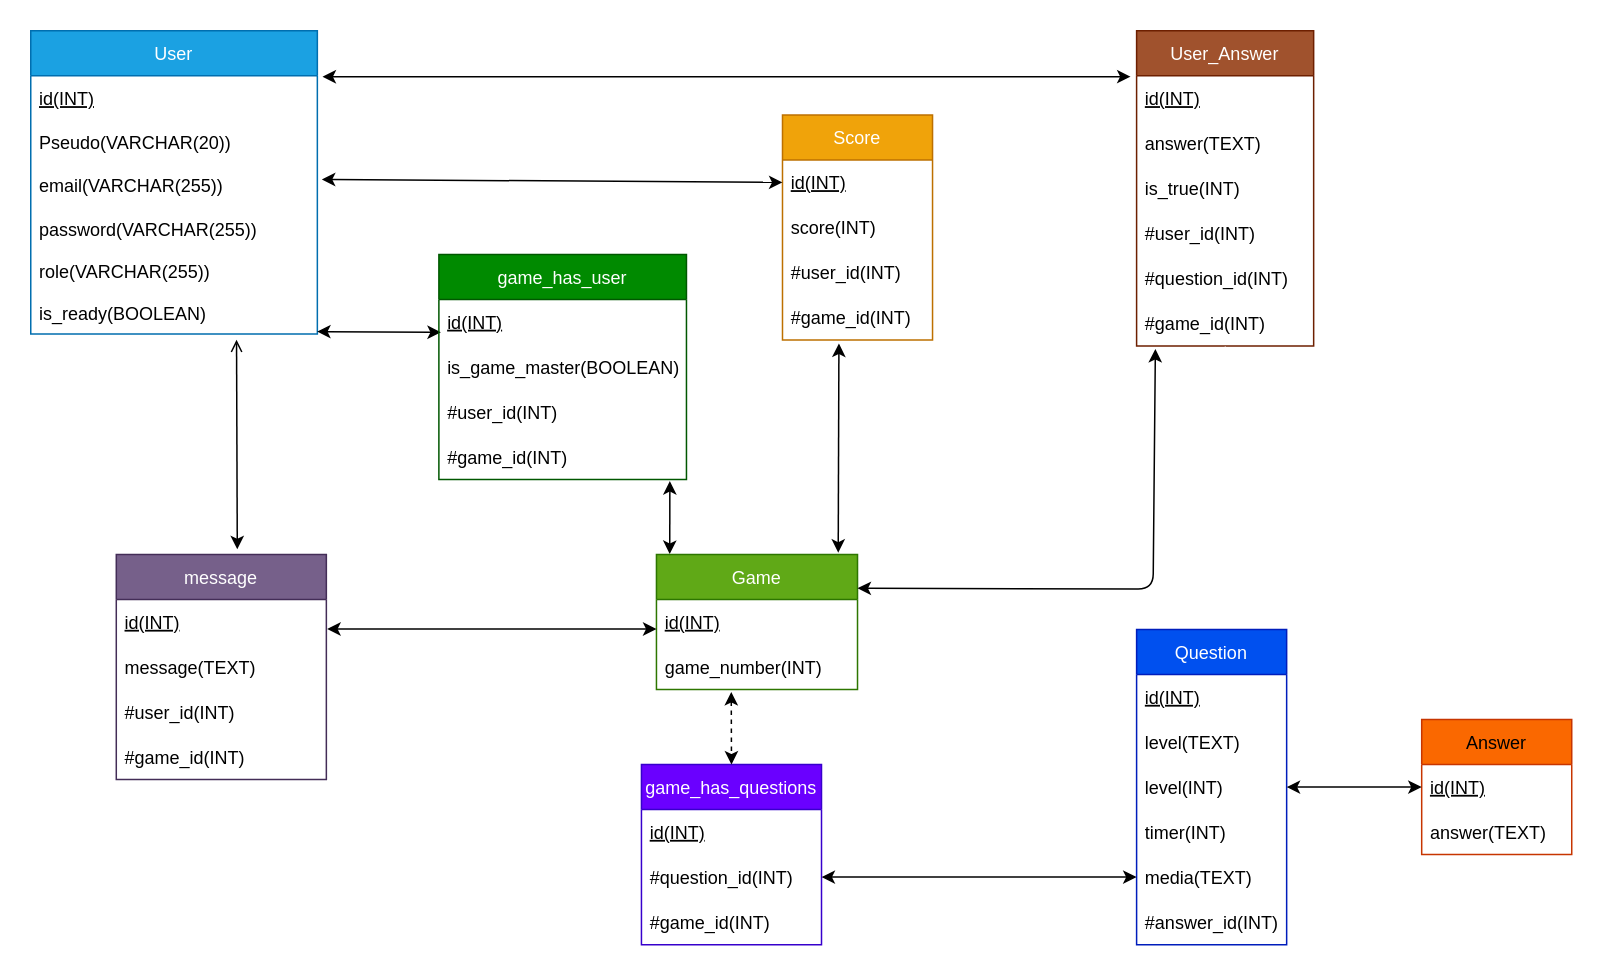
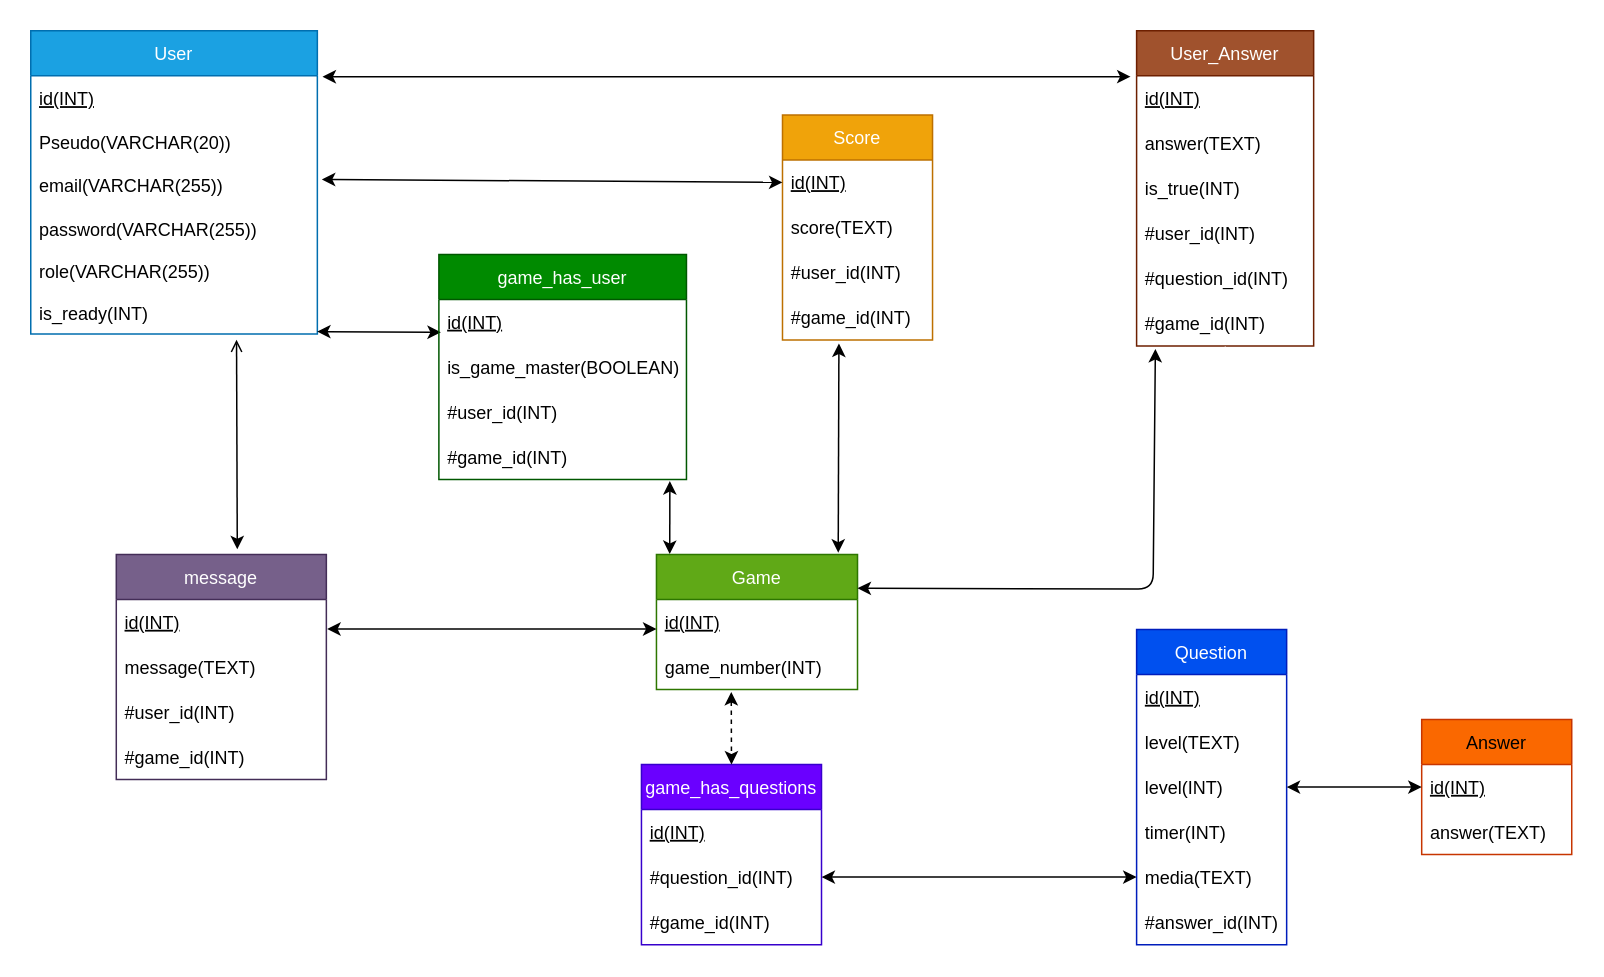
- <mxCell id="15" value="score(INT)" style="text;strokeColor=none;fillColor=none;align=left;verticalAlign=middle;spacingLeft=4;spacingRight=4;overflow=hidden;points=[[0,0.5],[1,0.5]];portConstraint=eastwest;rotatable=0;fontStyle=0;rounded=0;" parent="13" vertex="1"><mxGeometry y="60" width="100" height="30" as="geometry" /></mxCell>
+ <mxCell id="15" value="score(TEXT)" style="text;strokeColor=none;fillColor=none;align=left;verticalAlign=middle;spacingLeft=4;spacingRight=4;overflow=hidden;points=[[0,0.5],[1,0.5]];portConstraint=eastwest;rotatable=0;fontStyle=0;rounded=0;" parent="13" vertex="1"><mxGeometry y="60" width="100" height="30" as="geometry" /></mxCell>
- <mxCell id="8" value="is_ready(BOOLEAN)" style="text;strokeColor=none;fillColor=none;align=left;verticalAlign=middle;spacingLeft=4;spacingRight=4;overflow=hidden;points=[[0,0.5],[1,0.5]];portConstraint=eastwest;rotatable=0;rounded=0;" parent="2" vertex="1"><mxGeometry y="174" width="191" height="28" as="geometry" /></mxCell>
+ <mxCell id="8" value="is_ready(INT)" style="text;strokeColor=none;fillColor=none;align=left;verticalAlign=middle;spacingLeft=4;spacingRight=4;overflow=hidden;points=[[0,0.5],[1,0.5]];portConstraint=eastwest;rotatable=0;rounded=0;" parent="2" vertex="1"><mxGeometry y="174" width="191" height="28" as="geometry" /></mxCell>
